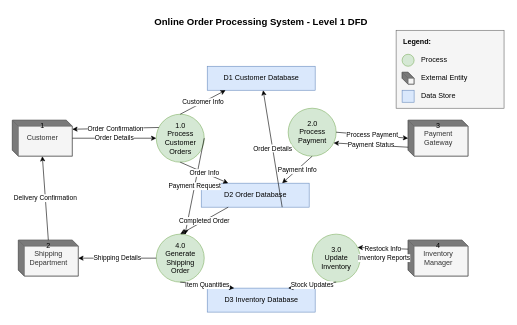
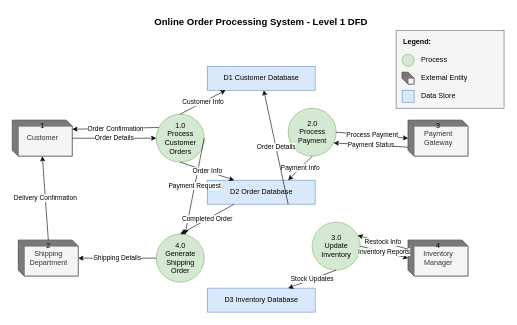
- <mxCell id="16" value="D2 Order Database" style="html=1;dashed=0;whitespace=wrap;shape=mxgraph.dfd.dataStore;fillColor=#dae8fc;strokeColor=#6c8ebf;" parent="1" vertex="1"><mxGeometry x="335" y="305" width="180" height="40" as="geometry" /></mxCell>
+ <mxCell id="16" value="D2 Order Database" style="html=1;dashed=0;whitespace=wrap;shape=mxgraph.dfd.dataStore;fillColor=#dae8fc;strokeColor=#6c8ebf;" parent="1" vertex="1"><mxGeometry x="345" y="300" width="180" height="40" as="geometry" /></mxCell>
- <mxCell id="13" value="3.0&#10;Update&#10;Inventory" style="shape=ellipse;html=1;dashed=0;whitespace=wrap;aspect=fixed;perimeter=ellipsePerimeter;fillColor=#d5e8d4;strokeColor=#82b366;" parent="1" vertex="1"><mxGeometry x="520" y="390" width="80" height="80" as="geometry" /></mxCell>
+ <mxCell id="13" value="3.0&#10;Update&#10;Inventory" style="shape=ellipse;html=1;dashed=0;whitespace=wrap;aspect=fixed;perimeter=ellipsePerimeter;fillColor=#d5e8d4;strokeColor=#82b366;" parent="1" vertex="1"><mxGeometry x="520" y="370" width="80" height="80" as="geometry" /></mxCell>
- <mxCell id="31" value="Item Quantities" style="endArrow=classic;html=1;rounded=0;exitX=0.5;exitY=1;exitDx=0;exitDy=0;entryX=0.25;entryY=0;entryDx=0;entryDy=0;" parent="1" source="14" target="17" edge="1"><mxGeometry width="50" height="50" relative="1" as="geometry"><mxPoint x="410" y="410" as="sourcePoint" /><mxPoint x="460" y="360" as="targetPoint" /></mxGeometry></mxCell>
